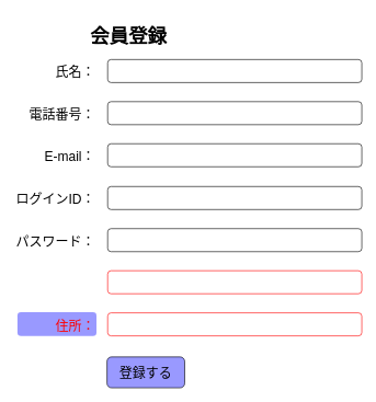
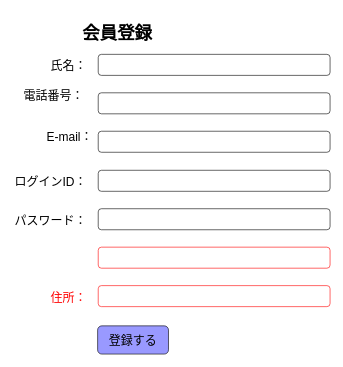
- <mxCell id="11" value="&lt;font style=&quot;font-size: 20px&quot;&gt;電話番号：&lt;/font&gt;" style="rounded=1;whiteSpace=wrap;html=1;fontSize=29;strokeColor=none;fillColor=#FFFFFF;align=right;" vertex="1" parent="1"><mxGeometry x="26" y="153" width="120" height="36" as="geometry" /></mxCell>
+ <mxCell id="11" value="&lt;font style=&quot;font-size: 20px&quot;&gt;電話番号：&lt;/font&gt;" style="rounded=1;whiteSpace=wrap;html=1;fontSize=29;strokeColor=none;fillColor=#FFFFFF;align=right;" vertex="1" parent="1"><mxGeometry x="21" y="138" width="120" height="36" as="geometry" /></mxCell>
- <mxCell id="12" value="&lt;font style=&quot;font-size: 20px&quot;&gt;E-mail：&lt;/font&gt;" style="rounded=1;whiteSpace=wrap;html=1;fontSize=29;strokeColor=none;fillColor=#FFFFFF;align=right;" vertex="1" parent="1"><mxGeometry x="26" y="217" width="120" height="36" as="geometry" /></mxCell>
+ <mxCell id="12" value="&lt;font style=&quot;font-size: 20px&quot;&gt;E-mail：&lt;/font&gt;" style="rounded=1;whiteSpace=wrap;html=1;fontSize=29;strokeColor=none;fillColor=#FFFFFF;align=right;" vertex="1" parent="1"><mxGeometry x="36" y="207" width="120" height="36" as="geometry" /></mxCell>
- <mxCell id="15" value="&lt;font style=&quot;font-size: 20px&quot; color=&quot;#ff0000&quot;&gt;住所：&lt;/font&gt;" style="rounded=1;whiteSpace=wrap;html=1;fontSize=29;strokeColor=none;align=right;fillColor=#9999ff;" vertex="1" parent="1"><mxGeometry x="26" y="474" width="120" height="36" as="geometry" /></mxCell>
+ <mxCell id="15" value="&lt;font style=&quot;font-size: 20px&quot; color=&quot;#ff0000&quot;&gt;住所：&lt;/font&gt;" style="rounded=1;whiteSpace=wrap;html=1;fontSize=29;strokeColor=none;align=right;" vertex="1" parent="1"><mxGeometry x="26" y="474" width="120" height="36" as="geometry" /></mxCell>
